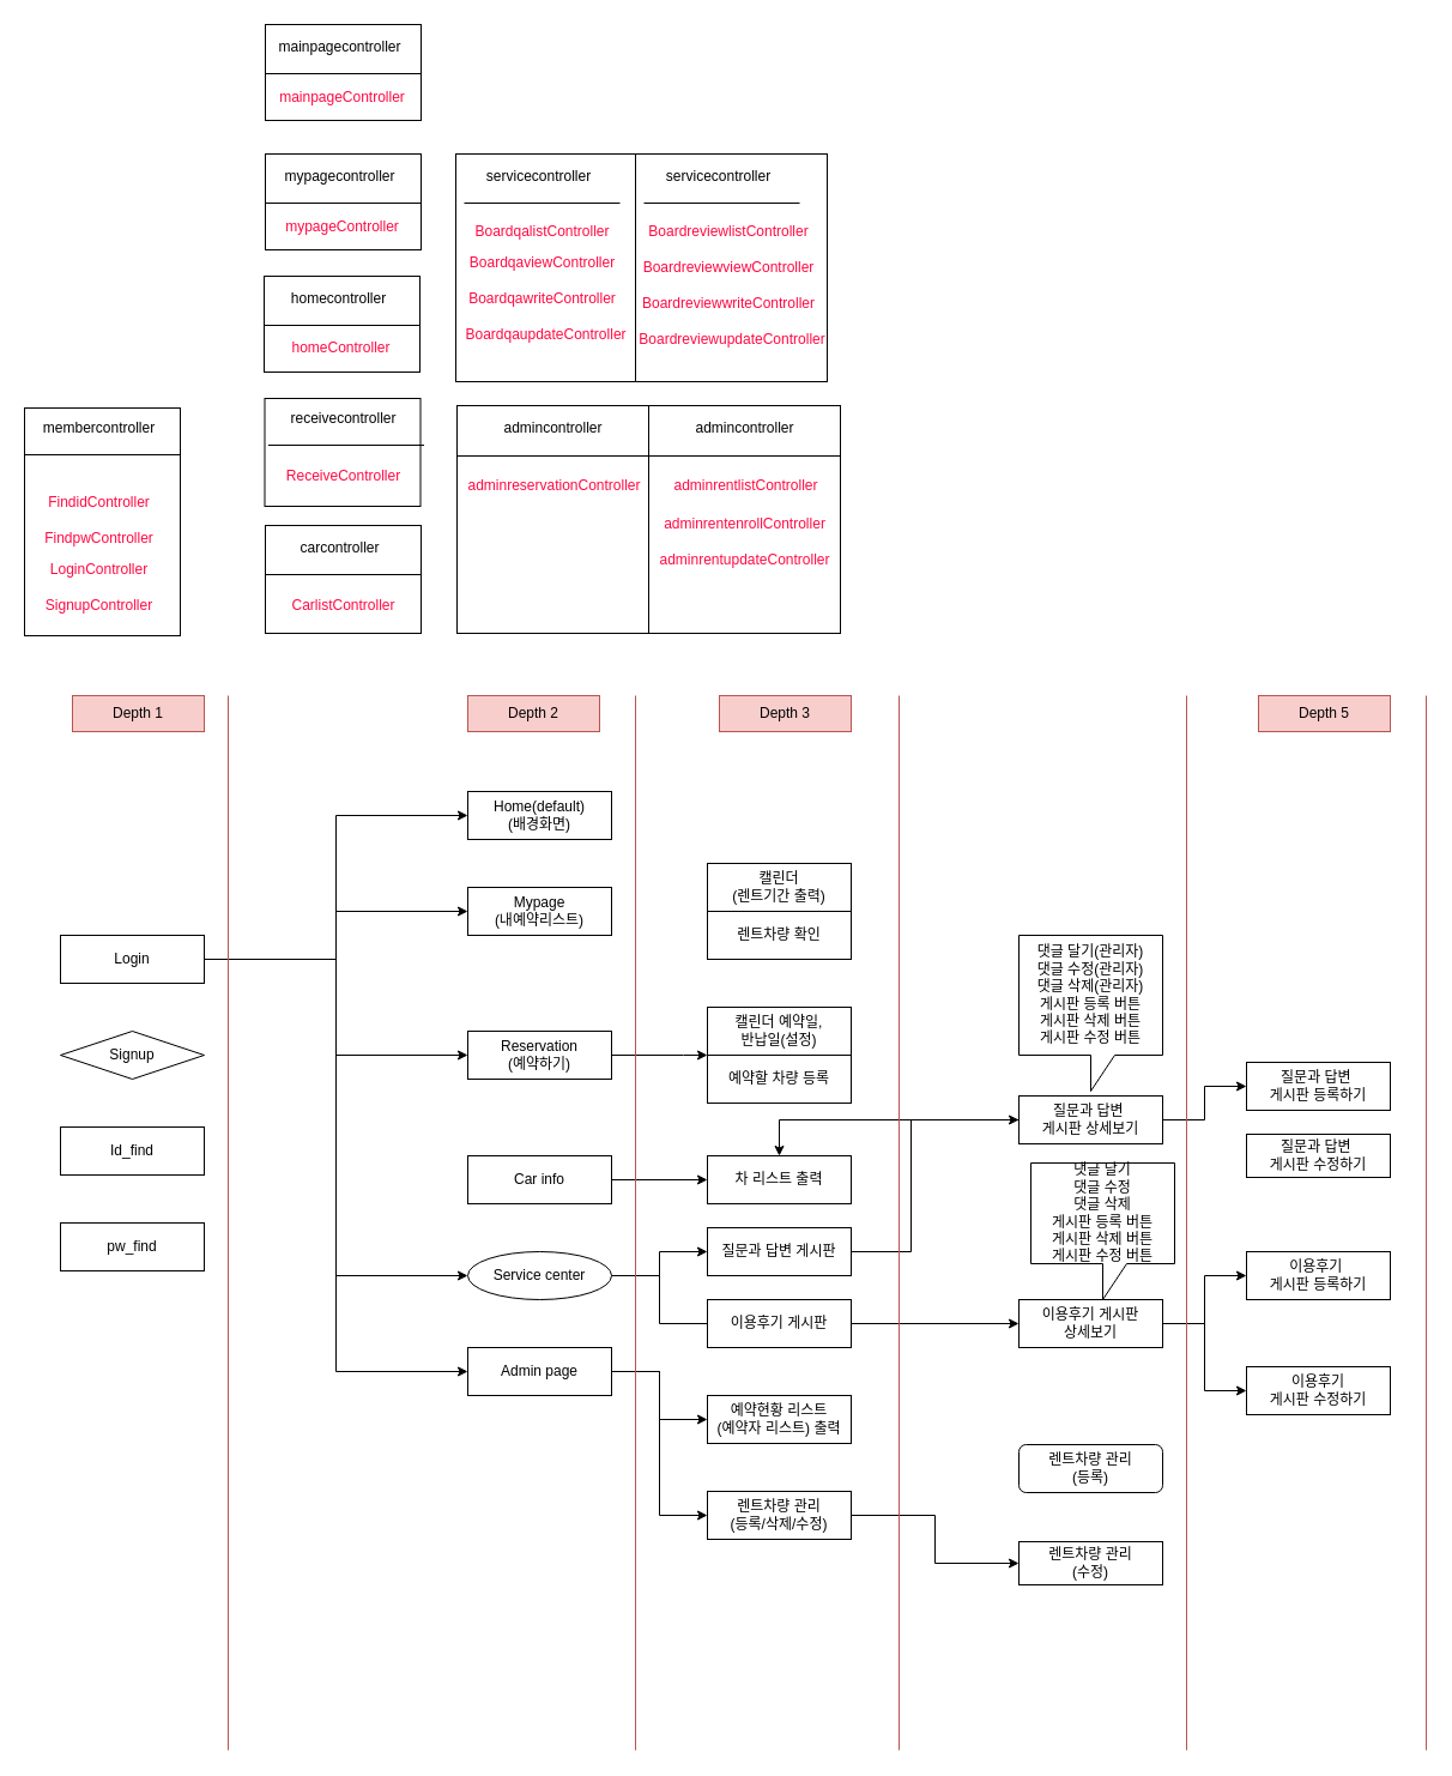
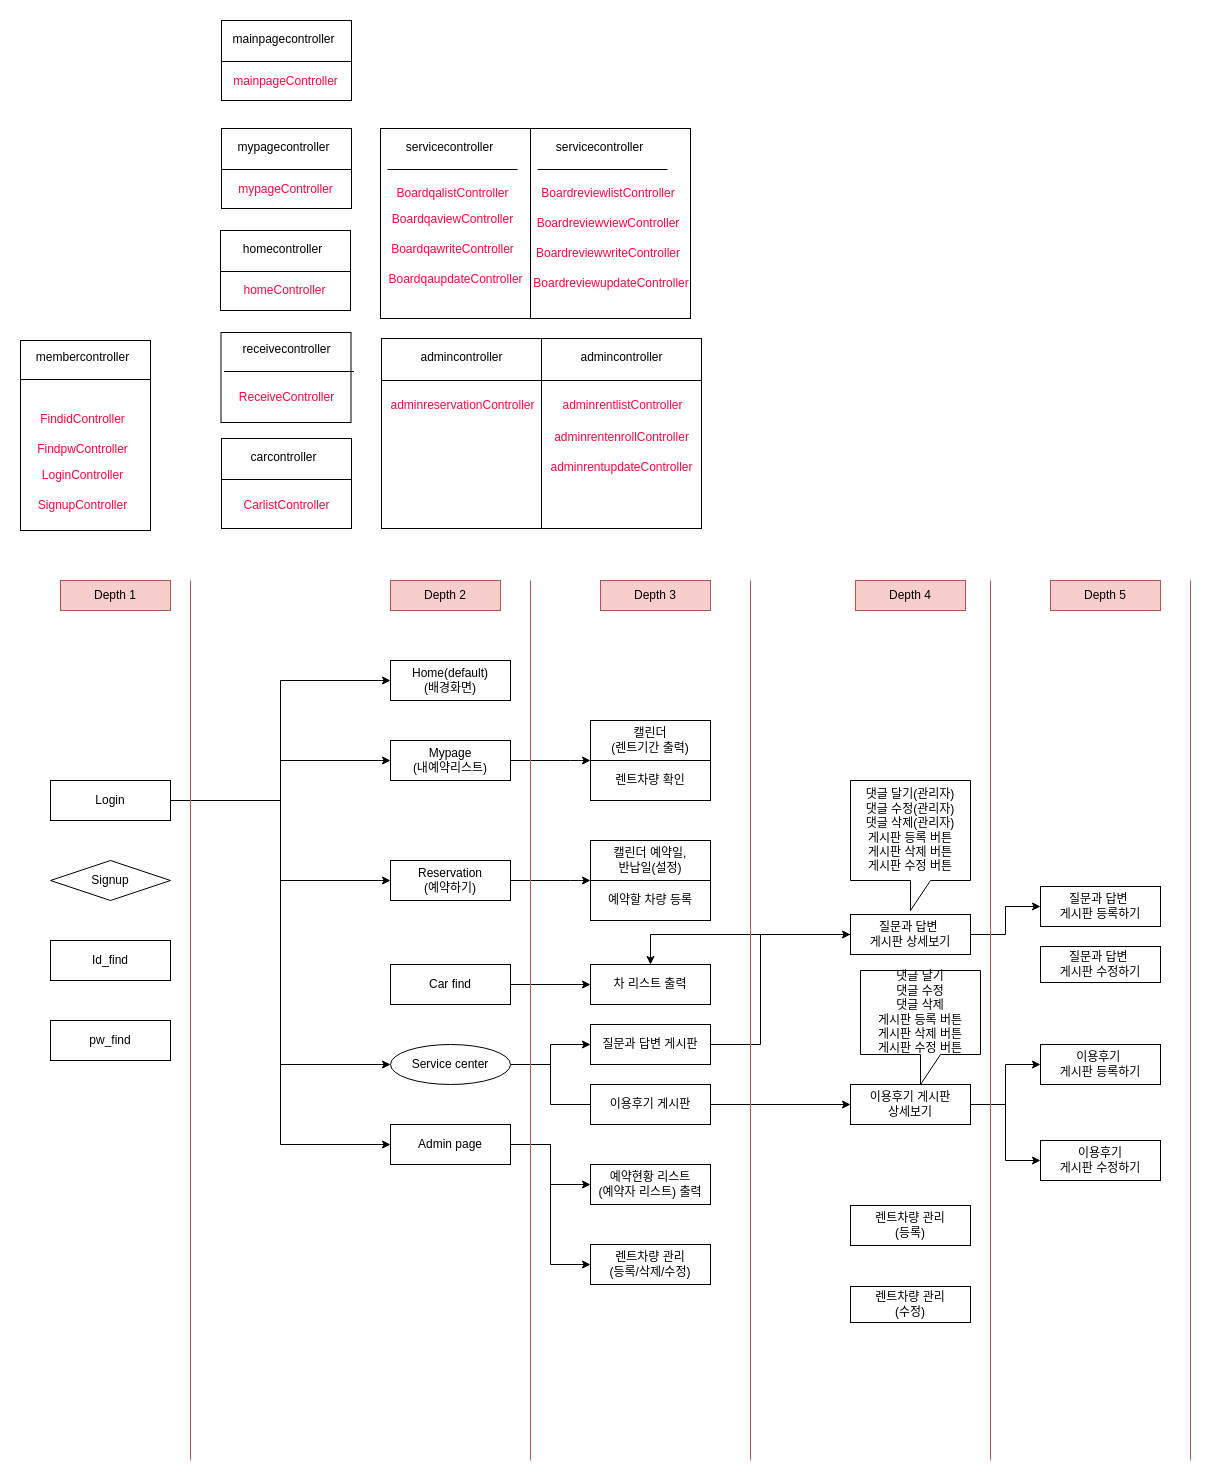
+ <mxCell id="53" value="Depth 4" style="text;html=1;strokeColor=#b85450;fillColor=#f8cecc;align=center;verticalAlign=middle;whiteSpace=wrap;rounded=0;" vertex="1" parent="1"><mxGeometry x="855" y="580" width="110" height="30" as="geometry" /></mxCell>
+ <mxCell id="12" style="edgeStyle=orthogonalEdgeStyle;rounded=0;orthogonalLoop=1;jettySize=auto;html=1;entryX=0;entryY=0;entryDx=0;entryDy=0;" edge="1" parent="1" source="13" target="25"><mxGeometry relative="1" as="geometry"><Array as="points"><mxPoint x="570" y="760" /><mxPoint x="570" y="760" /></Array></mxGeometry></mxCell>
- <mxCell id="17" value="Car info" style="rounded=0;whiteSpace=wrap;html=1;" parent="1" vertex="1"><mxGeometry x="390" y="964" width="120" height="40" as="geometry" /></mxCell>
+ <mxCell id="17" value="Car find" style="rounded=0;whiteSpace=wrap;html=1;" parent="1" vertex="1"><mxGeometry x="390" y="964" width="120" height="40" as="geometry" /></mxCell>
- <mxCell id="48" value="렌트차량 관리&lt;br&gt;(등록)" style="whiteSpace=wrap;html=1;rounded=1;" vertex="1" parent="1"><mxGeometry x="850" y="1205" width="120" height="40" as="geometry" /></mxCell>
+ <mxCell id="48" value="렌트차량 관리&lt;br&gt;(등록)" style="rounded=0;whiteSpace=wrap;html=1;" vertex="1" parent="1"><mxGeometry x="850" y="1205" width="120" height="40" as="geometry" /></mxCell>
- <mxCell id="34" style="edgeStyle=orthogonalEdgeStyle;rounded=0;orthogonalLoop=1;jettySize=auto;html=1;entryX=0;entryY=0.5;entryDx=0;entryDy=0;" edge="1" parent="1" source="35" target="49"><mxGeometry relative="1" as="geometry" /></mxCell>
